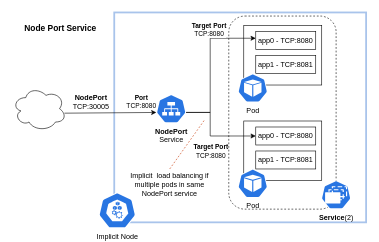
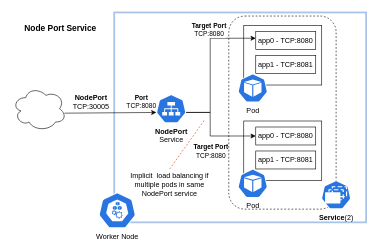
- <mxCell id="4" value="Implicit Node" style="sketch=0;html=1;dashed=0;whitespace=wrap;fillColor=#2875E2;strokeColor=#ffffff;points=[[0.005,0.63,0],[0.1,0.2,0],[0.9,0.2,0],[0.5,0,0],[0.995,0.63,0],[0.72,0.99,0],[0.5,1,0],[0.28,0.99,0]];verticalLabelPosition=bottom;align=center;verticalAlign=top;shape=mxgraph.kubernetes.icon;prIcon=node" parent="1" vertex="1"><mxGeometry x="160" y="320" width="70" height="60" as="geometry" /></mxCell>
+ <mxCell id="4" value="Worker Node" style="sketch=0;html=1;dashed=0;whitespace=wrap;fillColor=#2875E2;strokeColor=#ffffff;points=[[0.005,0.63,0],[0.1,0.2,0],[0.9,0.2,0],[0.5,0,0],[0.995,0.63,0],[0.72,0.99,0],[0.5,1,0],[0.28,0.99,0]];verticalLabelPosition=bottom;align=center;verticalAlign=top;shape=mxgraph.kubernetes.icon;prIcon=node" parent="1" vertex="1"><mxGeometry x="160" y="320" width="70" height="60" as="geometry" /></mxCell>
